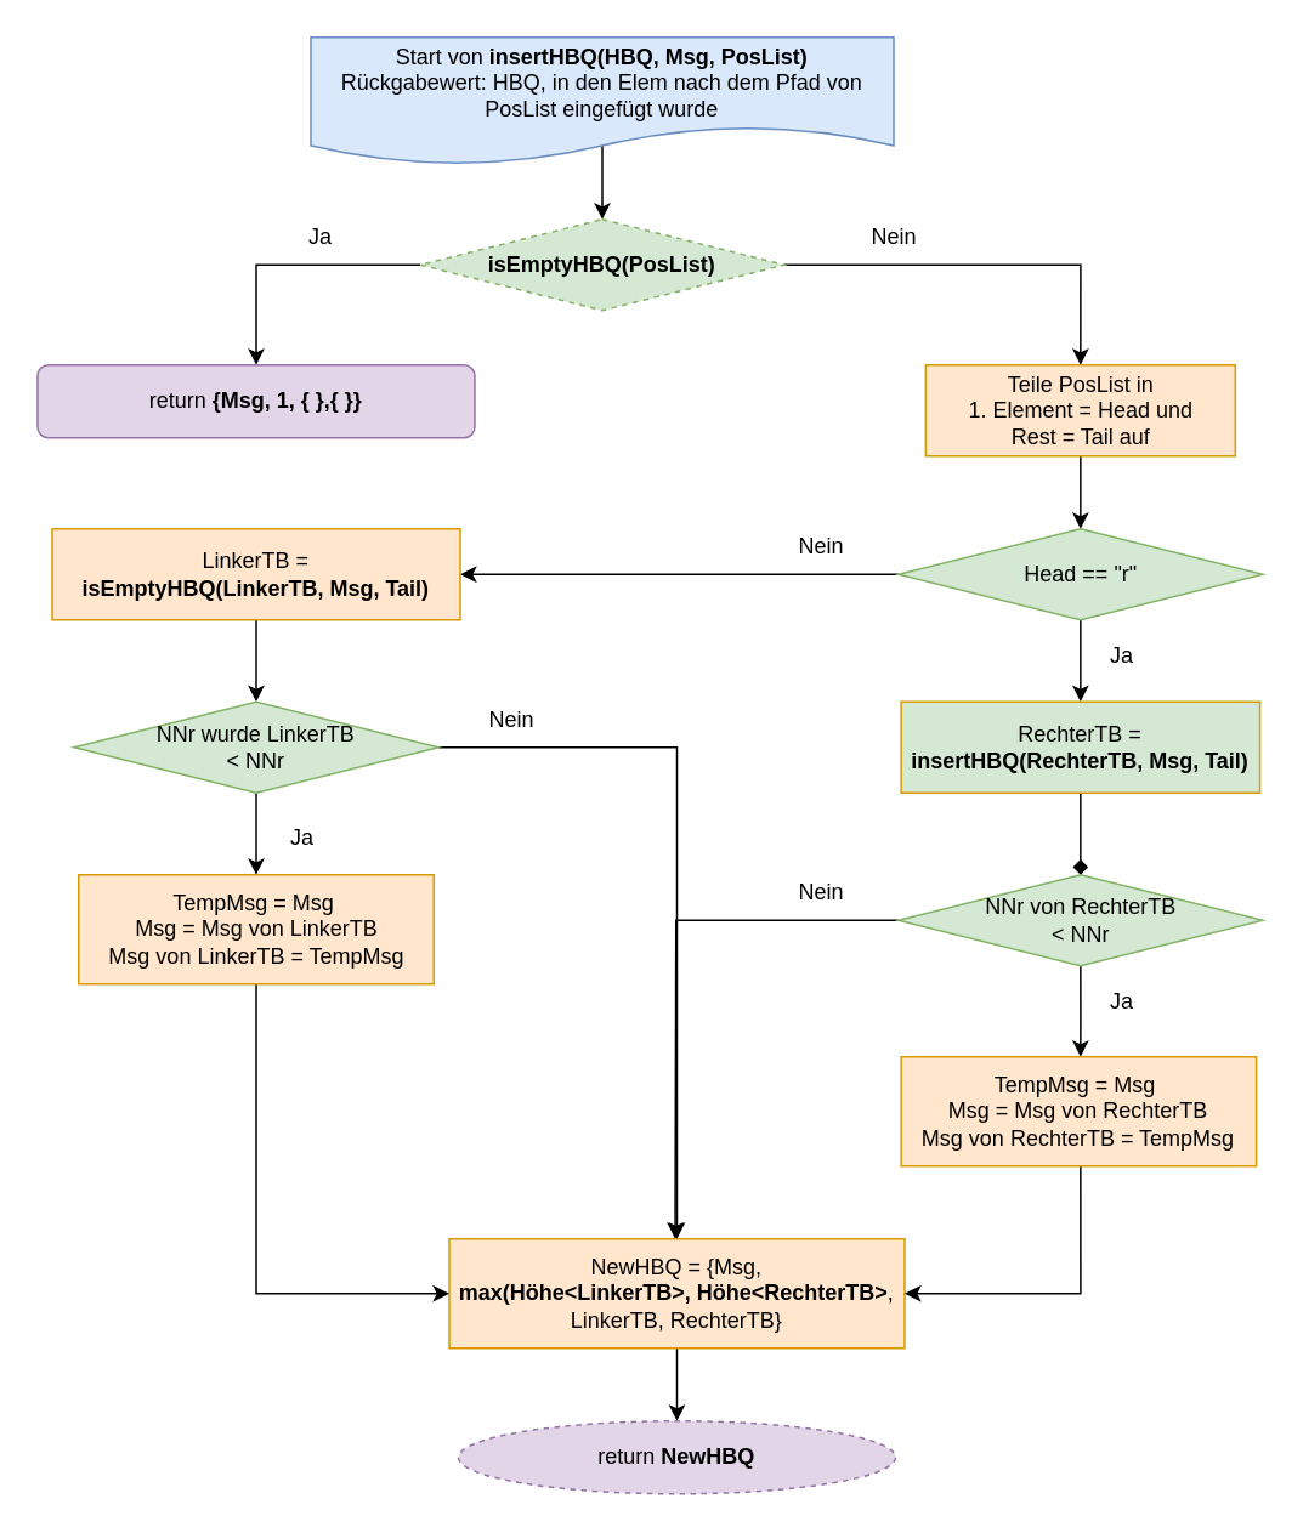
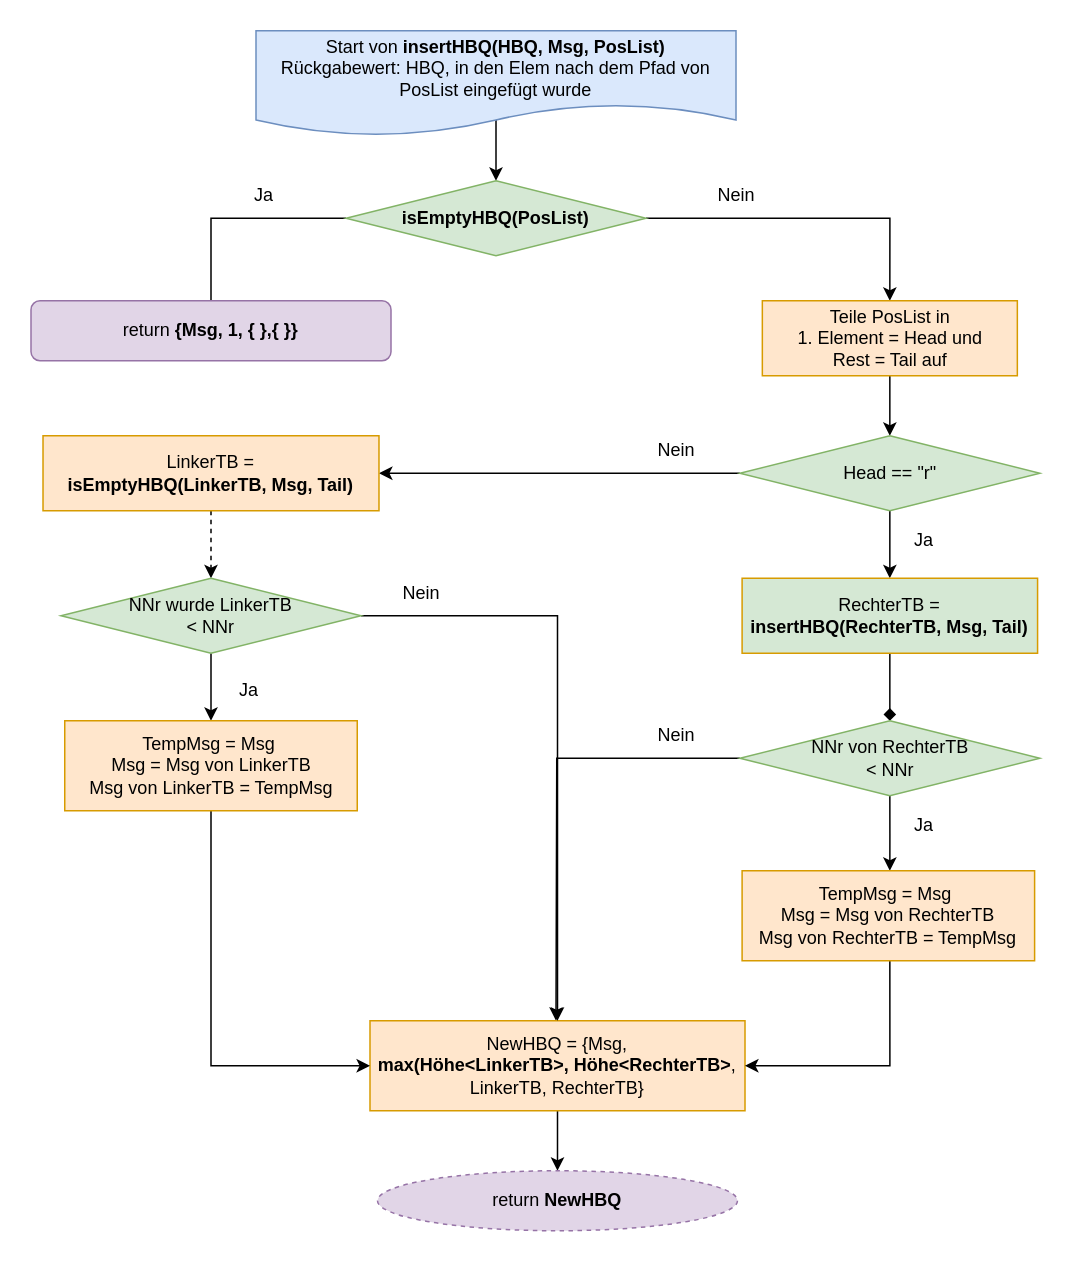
- <mxCell id="6" value="&lt;b&gt;isEmptyHBQ(PosList)&lt;/b&gt;" style="rhombus;whiteSpace=wrap;html=1;rounded=0;fillColor=#d5e8d4;strokeColor=#82b366;dashed=1;" parent="1" vertex="1"><mxGeometry x="230" y="120" width="200" height="50" as="geometry" /></mxCell>
+ <mxCell id="6" value="&lt;b&gt;isEmptyHBQ(PosList)&lt;/b&gt;" style="rhombus;whiteSpace=wrap;html=1;rounded=0;fillColor=#d5e8d4;strokeColor=#82b366;" parent="1" vertex="1"><mxGeometry x="230" y="120" width="200" height="50" as="geometry" /></mxCell>
- <mxCell id="4" style="edgeStyle=orthogonalEdgeStyle;rounded=0;orthogonalLoop=1;jettySize=auto;html=1;exitX=0;exitY=0.5;exitDx=0;exitDy=0;entryX=0.5;entryY=0;entryDx=0;entryDy=0;" parent="1" source="6" target="9" edge="1"><mxGeometry relative="1" as="geometry" /></mxCell>
+ <mxCell id="4" style="edgeStyle=orthogonalEdgeStyle;rounded=0;orthogonalLoop=1;jettySize=auto;html=1;exitX=0;exitY=0.5;exitDx=0;exitDy=0;entryX=0.5;entryY=0;entryDx=0;entryDy=0;endArrow=none;" parent="1" source="6" target="9" edge="1"><mxGeometry relative="1" as="geometry" /></mxCell>
- <mxCell id="15" style="edgeStyle=orthogonalEdgeStyle;rounded=0;orthogonalLoop=1;jettySize=auto;html=1;exitX=0.5;exitY=1;exitDx=0;exitDy=0;entryX=0.5;entryY=0;entryDx=0;entryDy=0;" parent="1" source="16" target="26" edge="1"><mxGeometry relative="1" as="geometry" /></mxCell>
+ <mxCell id="15" style="edgeStyle=orthogonalEdgeStyle;rounded=0;orthogonalLoop=1;jettySize=auto;html=1;exitX=0.5;exitY=1;exitDx=0;exitDy=0;entryX=0.5;entryY=0;entryDx=0;entryDy=0;dashed=1;" parent="1" source="16" target="26" edge="1"><mxGeometry relative="1" as="geometry" /></mxCell>
